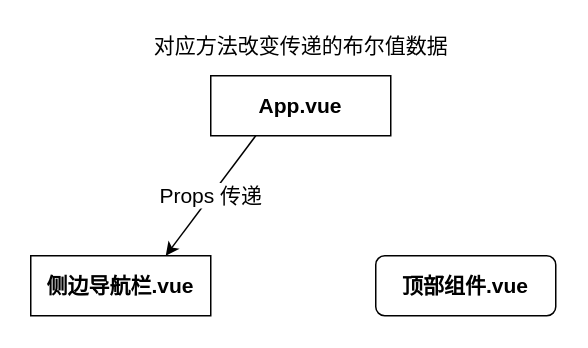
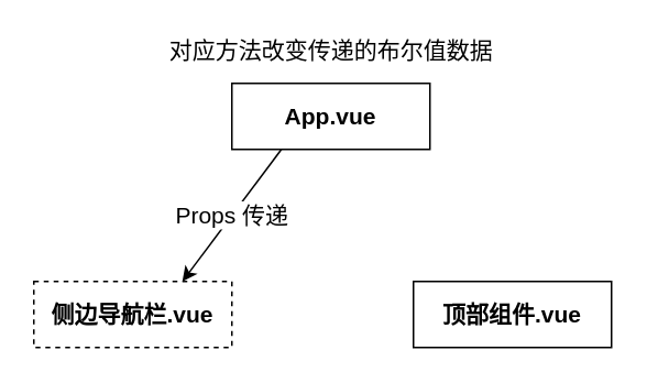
- <mxCell id="4" value="侧边导航栏.vue" style="rounded=0;whiteSpace=wrap;html=1;fontStyle=1;fontSize=14;" vertex="1" parent="1"><mxGeometry x="20" y="170" width="120" height="40" as="geometry" /></mxCell>
+ <mxCell id="4" value="侧边导航栏.vue" style="rounded=0;whiteSpace=wrap;html=1;fontStyle=1;fontSize=14;dashed=1;" vertex="1" parent="1"><mxGeometry x="20" y="170" width="120" height="40" as="geometry" /></mxCell>
- <mxCell id="5" value="顶部组件.vue" style="whiteSpace=wrap;html=1;fontStyle=1;fontSize=14;rounded=1;" vertex="1" parent="1"><mxGeometry x="250" y="170" width="120" height="40" as="geometry" /></mxCell>
+ <mxCell id="5" value="顶部组件.vue" style="rounded=0;whiteSpace=wrap;html=1;fontStyle=1;fontSize=14;" vertex="1" parent="1"><mxGeometry x="250" y="170" width="120" height="40" as="geometry" /></mxCell>
